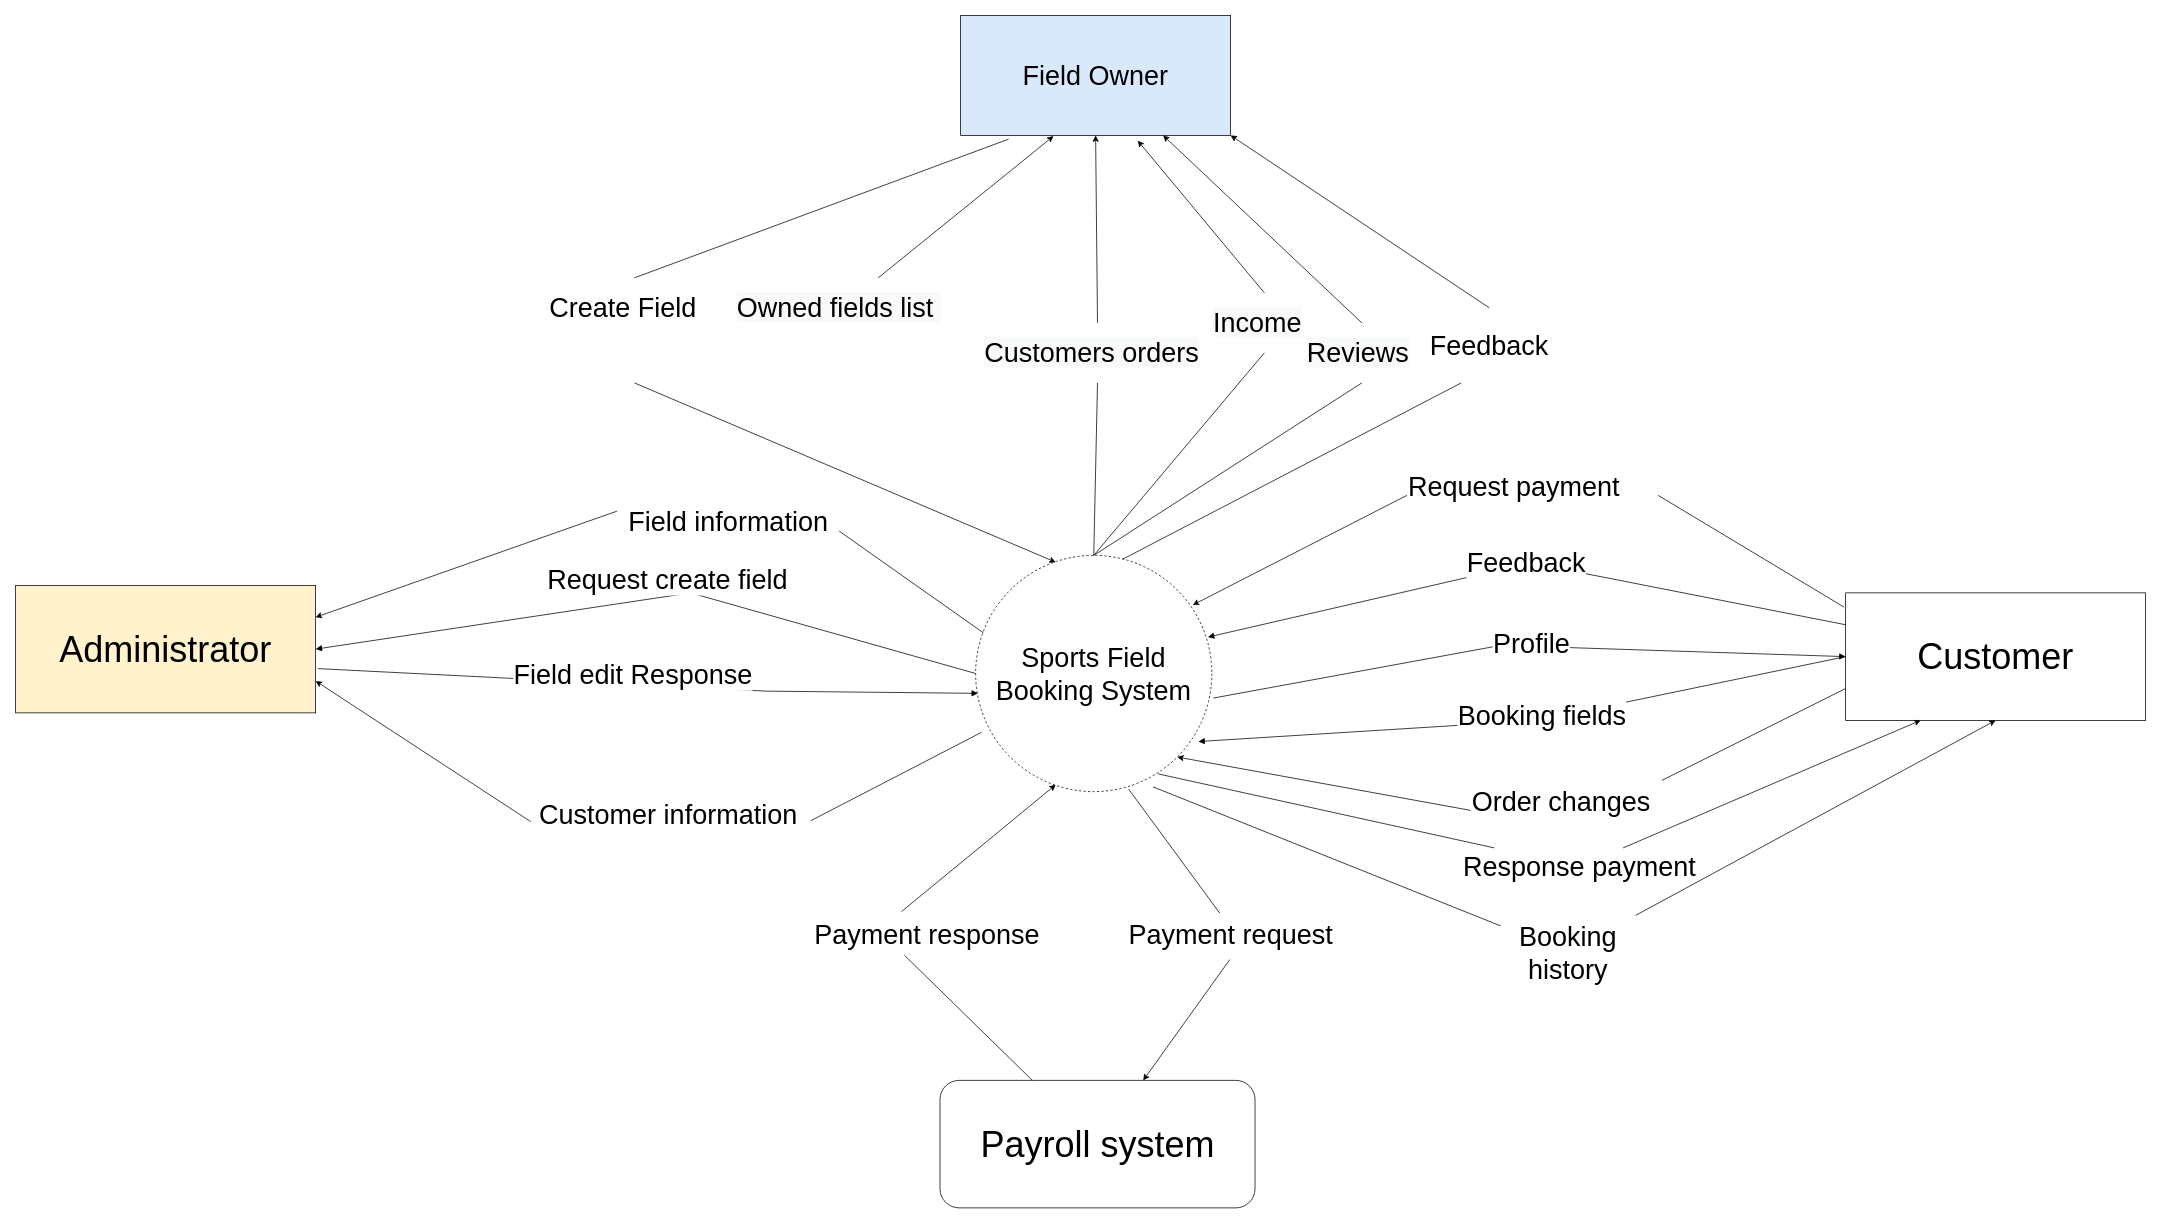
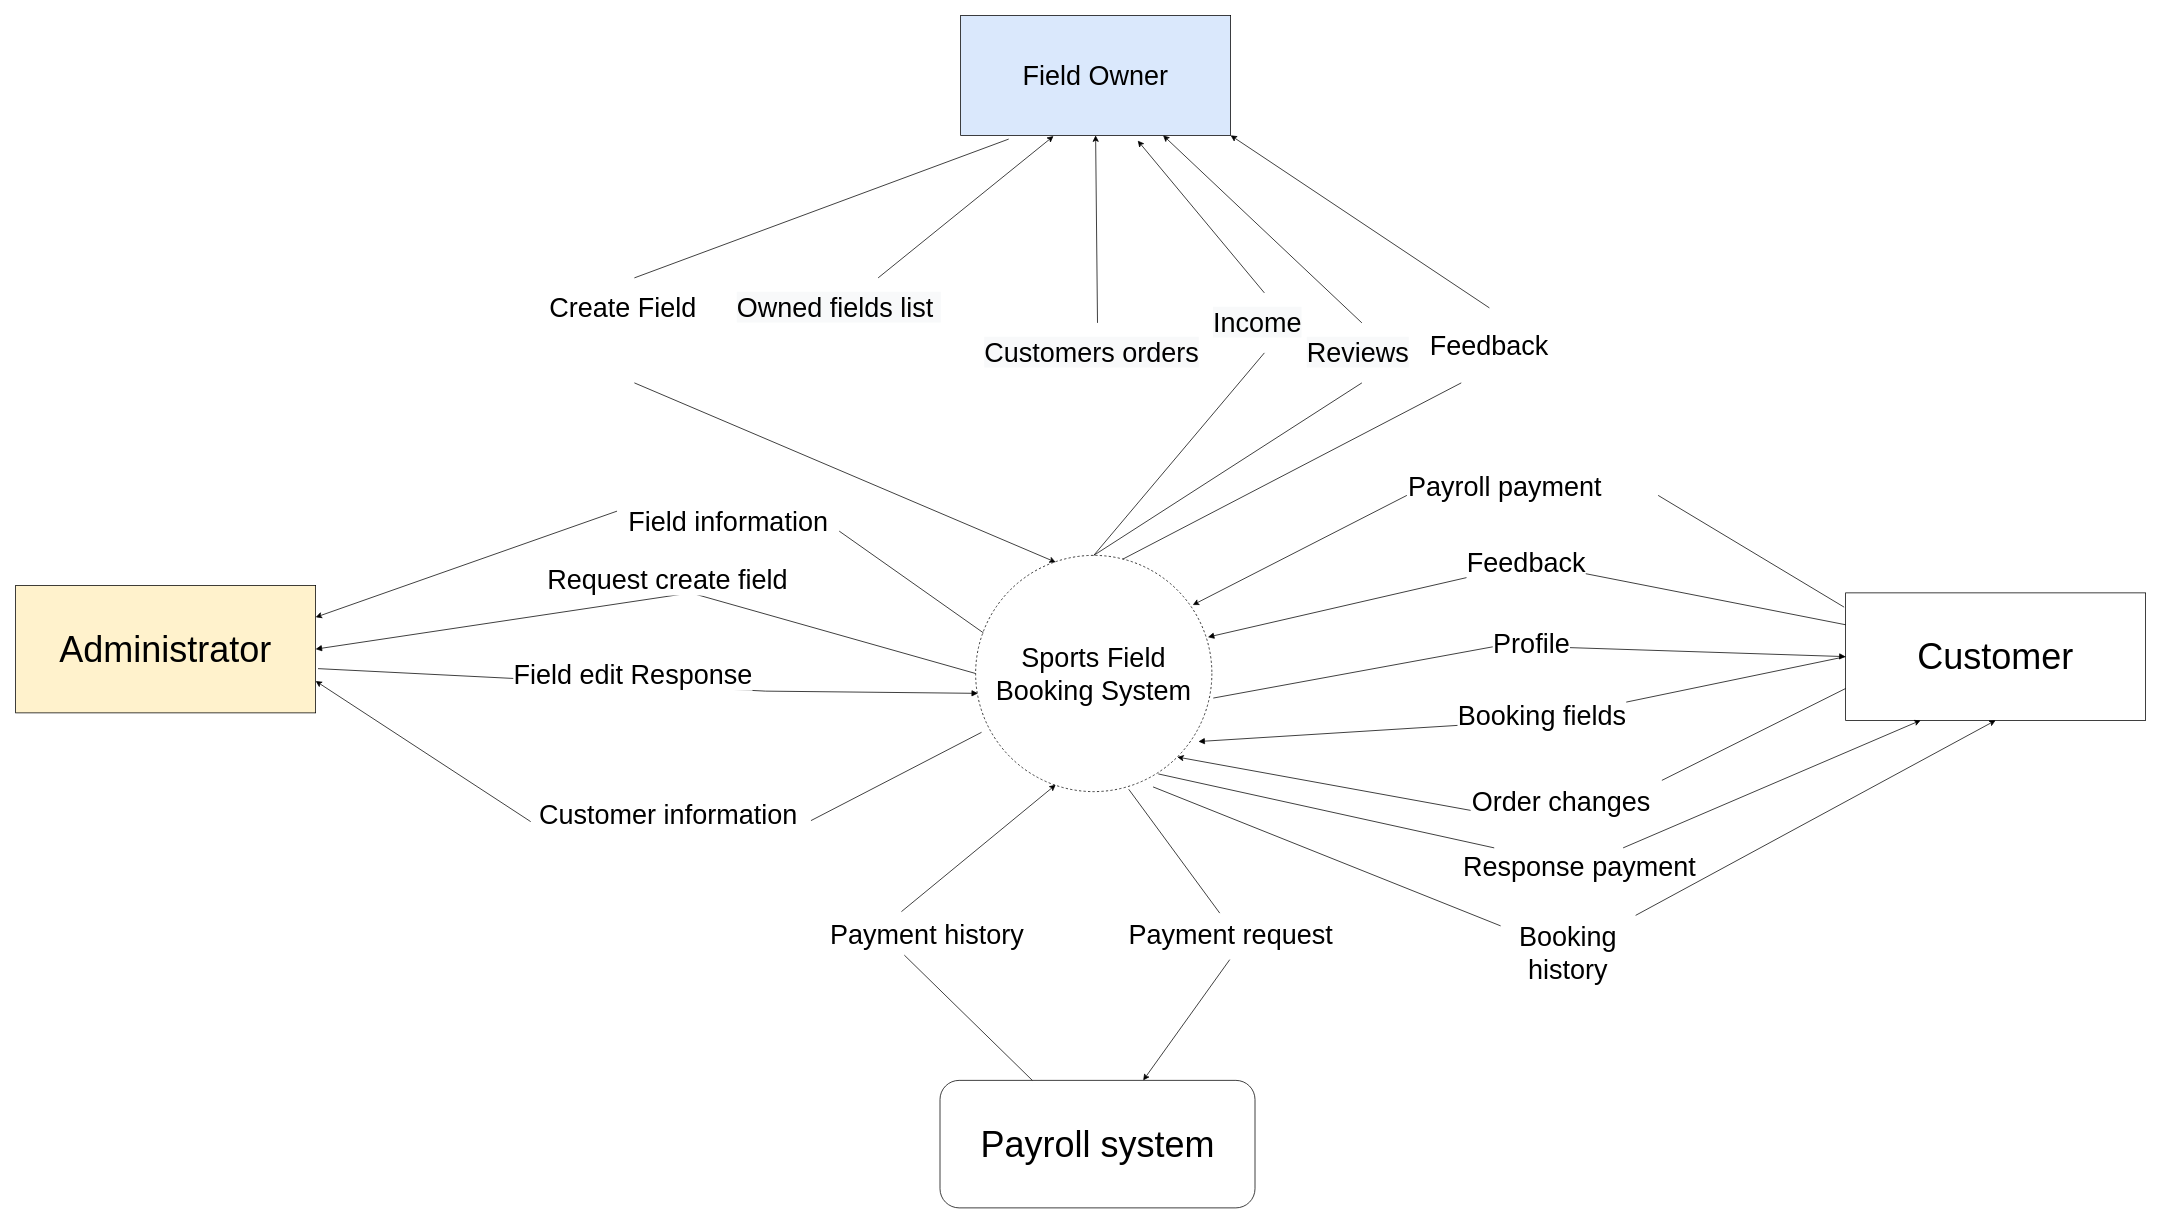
- <mxCell id="19" value="" style="endArrow=none;html=1;rounded=0;fontSize=48;entryX=0.5;entryY=0;entryDx=0;entryDy=0;exitX=0.5;exitY=1;exitDx=0;exitDy=0;" edge="1" parent="1" source="16" target="2"><mxGeometry width="50" height="50" relative="1" as="geometry"><mxPoint x="1470" y="390" as="sourcePoint" /><mxPoint x="1520" y="340" as="targetPoint" /></mxGeometry></mxCell>
- <mxCell id="12" value="&lt;span style=&quot;color: rgb(0, 0, 0); font-family: Helvetica; font-style: normal; font-variant-ligatures: normal; font-variant-caps: normal; font-weight: 400; letter-spacing: normal; orphans: 2; text-align: center; text-indent: 0px; text-transform: none; widows: 2; word-spacing: 0px; -webkit-text-stroke-width: 0px; background-color: rgb(255, 255, 255); text-decoration-thickness: initial; text-decoration-style: initial; text-decoration-color: initial; float: none; display: inline !important;&quot;&gt;&lt;font style=&quot;font-size: 36px;&quot;&gt;Request payment&lt;/font&gt;&lt;/span&gt;" style="text;whiteSpace=wrap;html=1;" vertex="1" parent="1"><mxGeometry x="1875" y="620" width="335" height="40" as="geometry" /></mxCell>
+ <mxCell id="12" value="&lt;span style=&quot;color: rgb(0, 0, 0); font-family: Helvetica; font-style: normal; font-variant-ligatures: normal; font-variant-caps: normal; font-weight: 400; letter-spacing: normal; orphans: 2; text-align: center; text-indent: 0px; text-transform: none; widows: 2; word-spacing: 0px; -webkit-text-stroke-width: 0px; background-color: rgb(255, 255, 255); text-decoration-thickness: initial; text-decoration-style: initial; text-decoration-color: initial; float: none; display: inline !important;&quot;&gt;&lt;font style=&quot;font-size: 36px;&quot;&gt;Payroll payment&lt;/font&gt;&lt;/span&gt;" style="text;whiteSpace=wrap;html=1;" vertex="1" parent="1"><mxGeometry x="1875" y="620" width="335" height="40" as="geometry" /></mxCell>
- <mxCell id="38" value="Payment response" style="text;html=1;align=center;verticalAlign=middle;resizable=0;points=[];autosize=1;strokeColor=none;fillColor=none;fontSize=36;" vertex="1" parent="1"><mxGeometry x="1075" y="1220" width="320" height="50" as="geometry" /></mxCell>
+ <mxCell id="38" value="Payment history" style="text;html=1;align=center;verticalAlign=middle;resizable=0;points=[];autosize=1;strokeColor=none;fillColor=none;fontSize=36;" vertex="1" parent="1"><mxGeometry x="1075" y="1220" width="320" height="50" as="geometry" /></mxCell>
